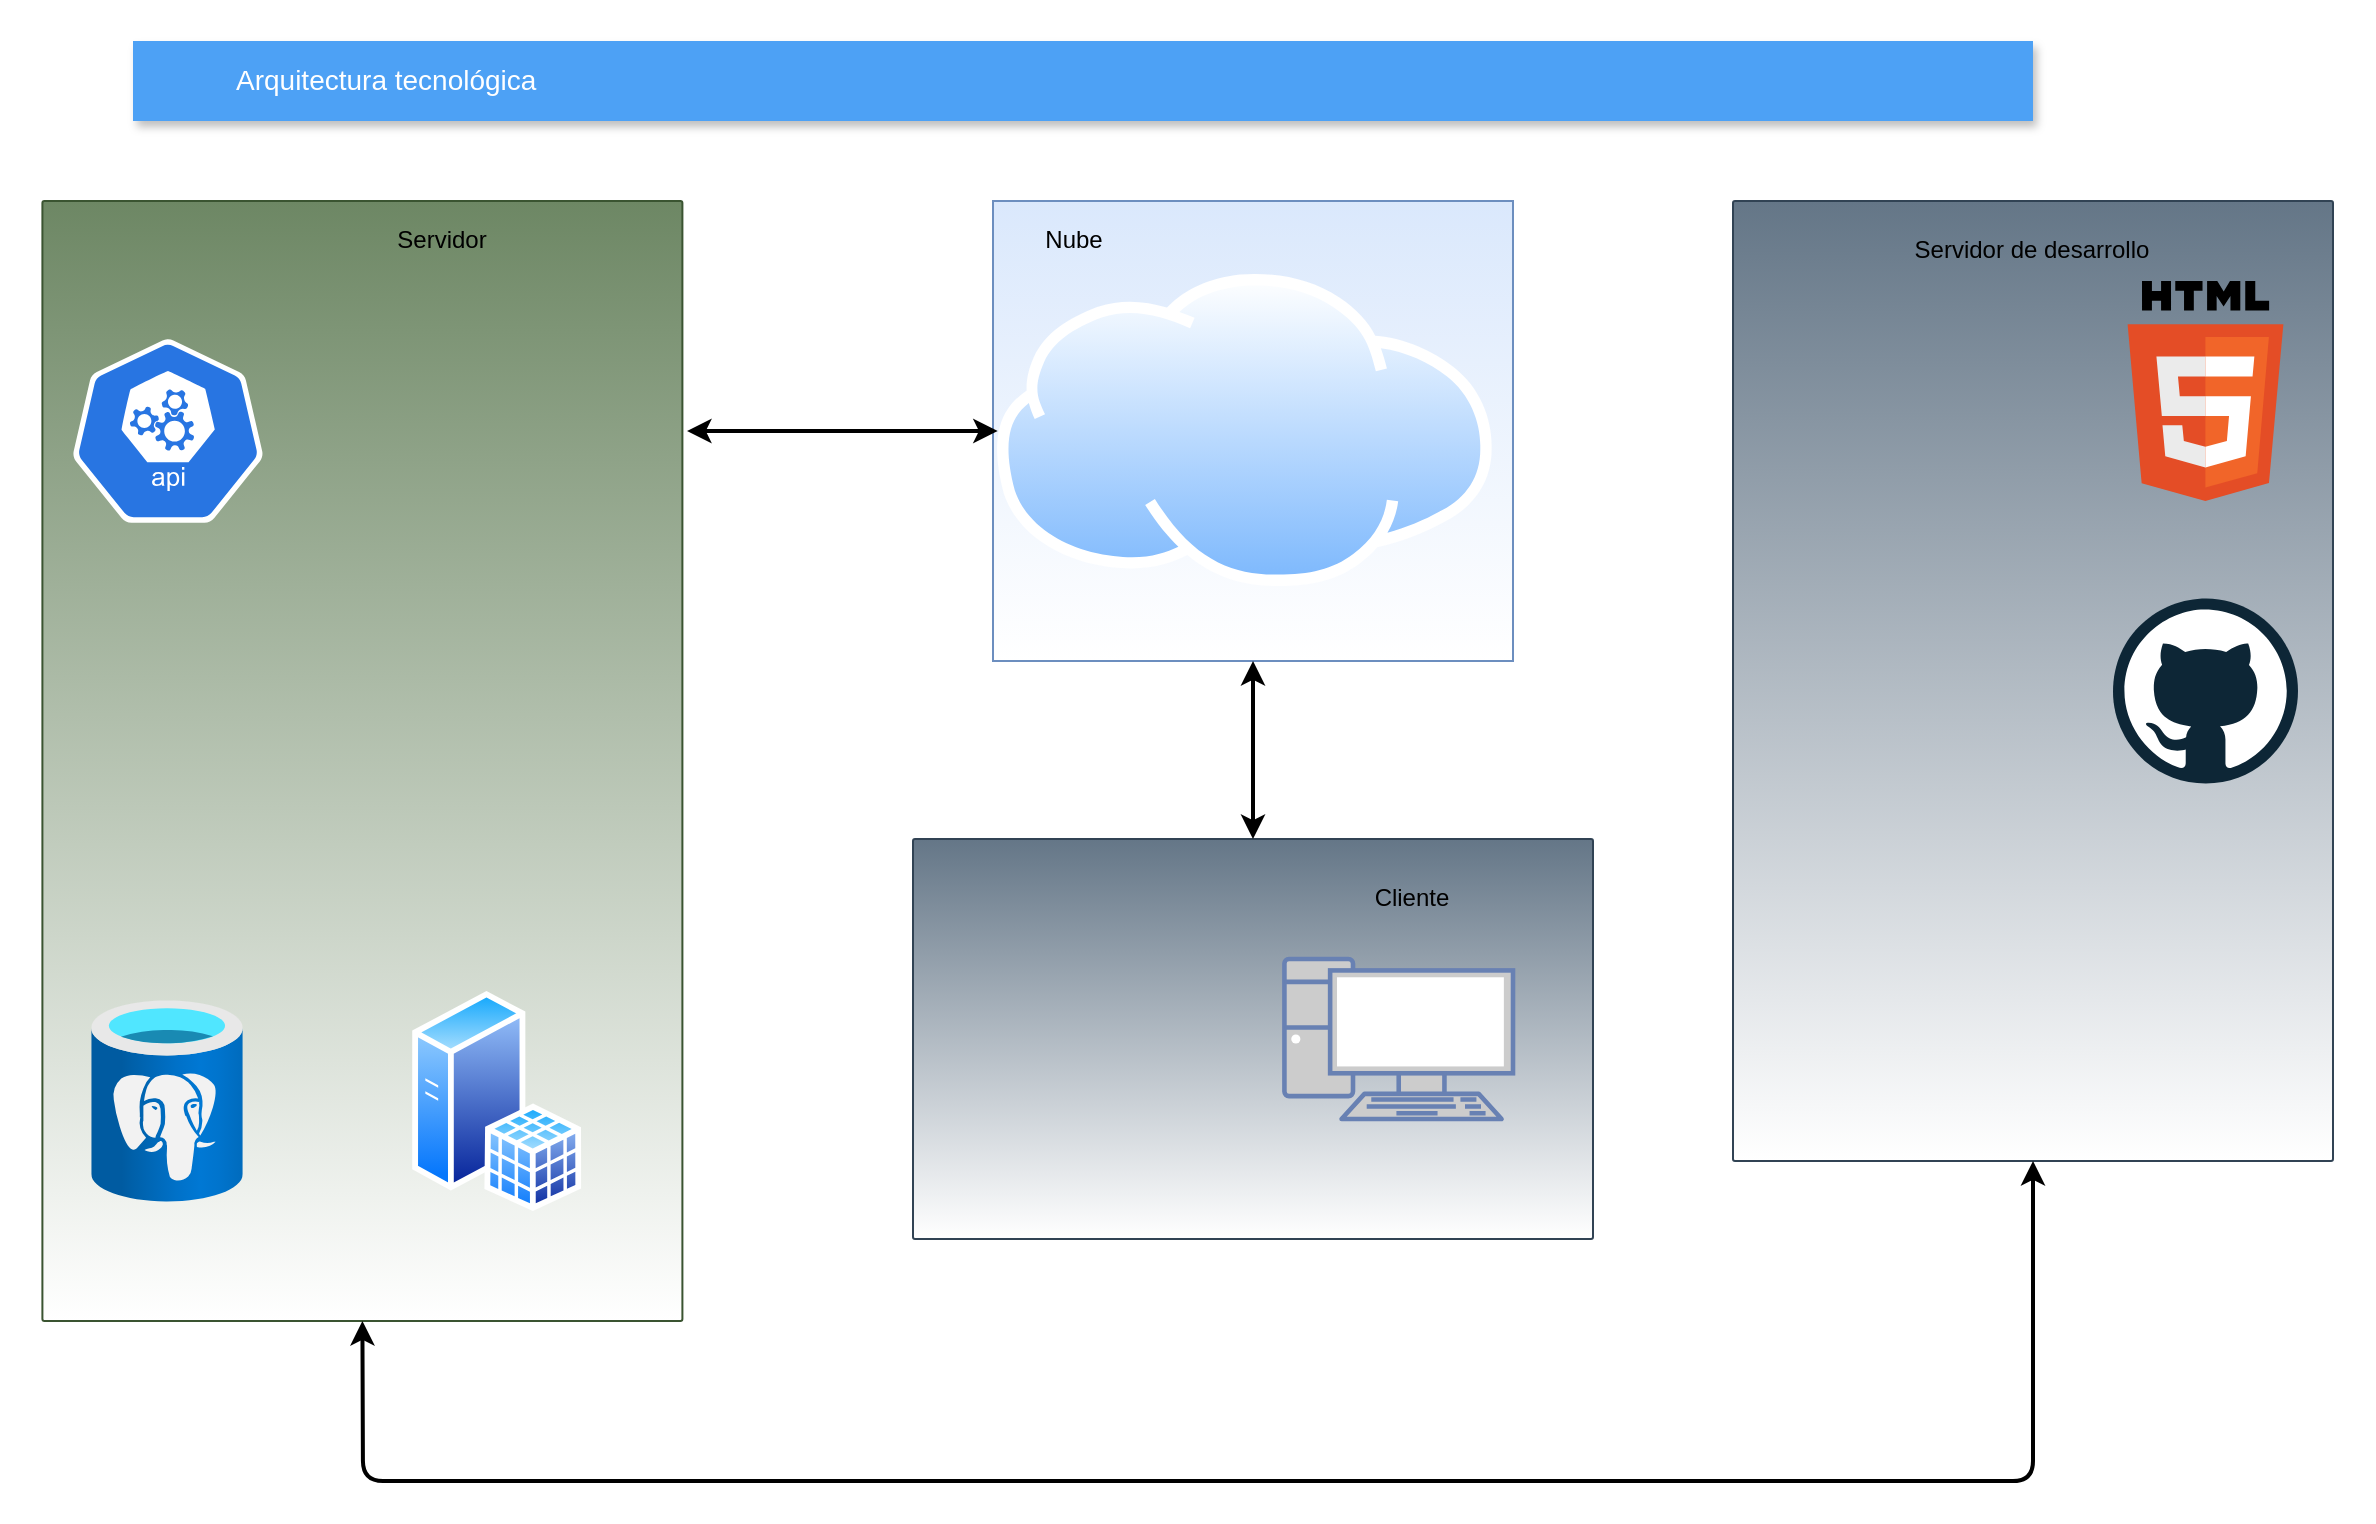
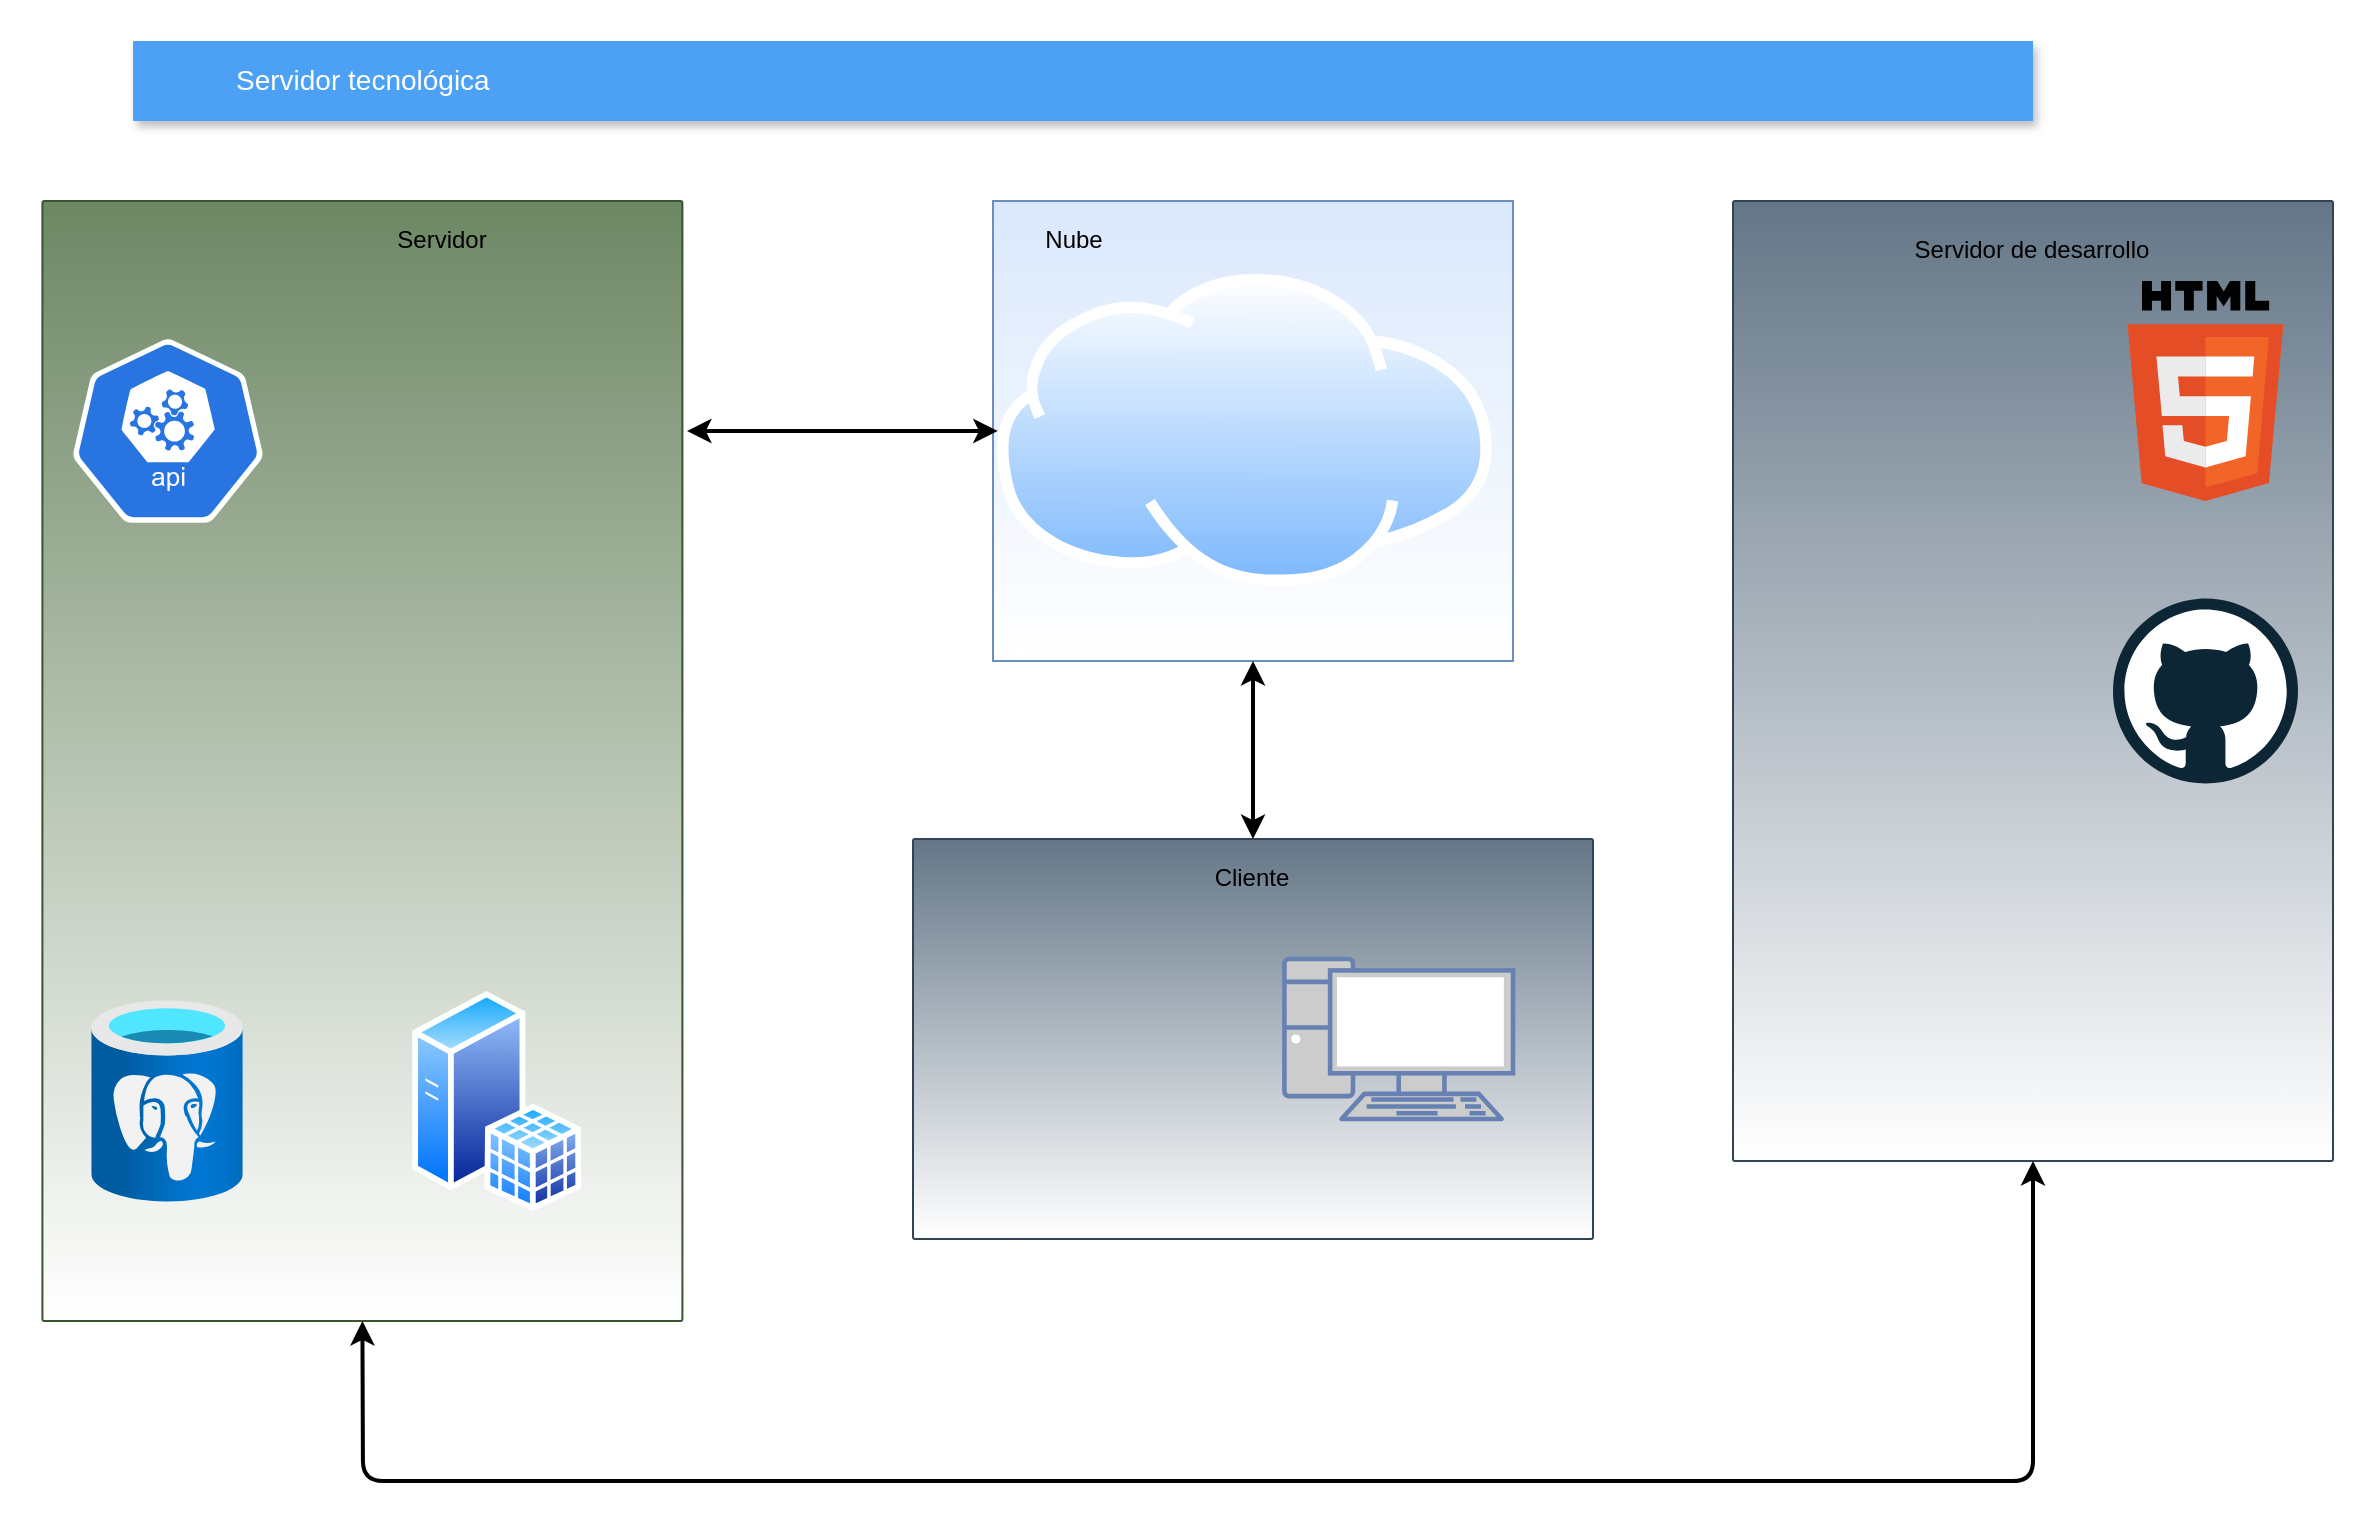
- <mxCell id="3" value="Arquitectura tecnológica&amp;nbsp;" style="fillColor=#4DA1F5;strokeColor=none;shadow=1;gradientColor=none;fontSize=14;align=left;spacingLeft=50;fontColor=#ffffff;html=1;" parent="1" vertex="1"><mxGeometry x="66" y="20" width="950" height="40" as="geometry" /></mxCell>
+ <mxCell id="3" value="Servidor tecnológica&amp;nbsp;" style="fillColor=#4DA1F5;strokeColor=none;shadow=1;gradientColor=none;fontSize=14;align=left;spacingLeft=50;fontColor=#ffffff;html=1;" parent="1" vertex="1"><mxGeometry x="66" y="20" width="950" height="40" as="geometry" /></mxCell>
- <mxCell id="15" value="Cliente" style="text;html=1;strokeColor=none;fillColor=none;align=center;verticalAlign=middle;whiteSpace=wrap;rounded=0;" parent="1" vertex="1"><mxGeometry x="646" y="439" width="120" height="20" as="geometry" /></mxCell>
+ <mxCell id="15" value="Cliente" style="text;html=1;strokeColor=none;fillColor=none;align=center;verticalAlign=middle;whiteSpace=wrap;rounded=0;" parent="1" vertex="1"><mxGeometry x="566" y="429" width="120" height="20" as="geometry" /></mxCell>
